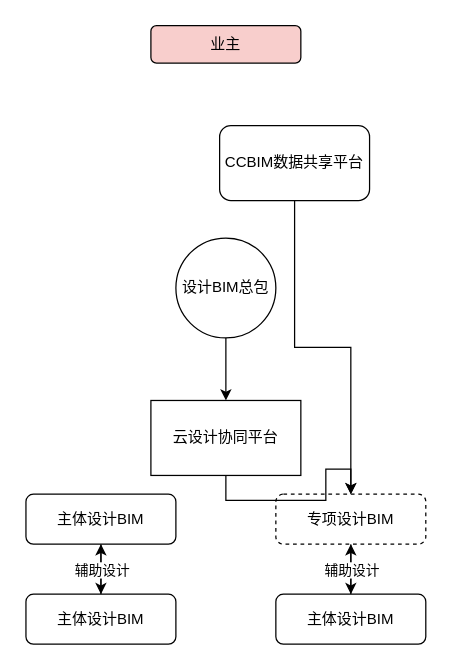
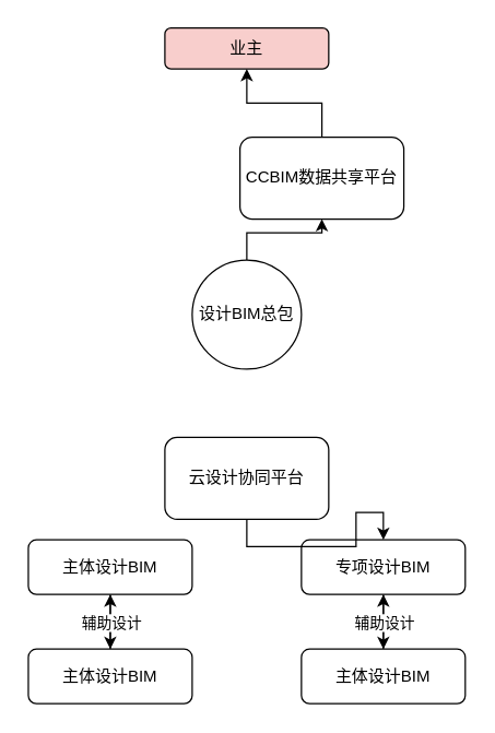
- <mxCell id="17" style="edgeStyle=orthogonalEdgeStyle;rounded=0;orthogonalLoop=1;jettySize=auto;html=1;" edge="1" parent="1" source="18" target="7"><mxGeometry relative="1" as="geometry" /></mxCell>
+ <mxCell id="17" style="edgeStyle=orthogonalEdgeStyle;rounded=0;orthogonalLoop=1;jettySize=auto;html=1;" edge="1" parent="1" source="18" target="8"><mxGeometry relative="1" as="geometry" /></mxCell>
- <mxCell id="2" style="edgeStyle=orthogonalEdgeStyle;rounded=0;orthogonalLoop=1;jettySize=auto;html=1;" edge="1" parent="1" source="3" target="16"><mxGeometry relative="1" as="geometry" /></mxCell>
+ <mxCell id="2" style="edgeStyle=orthogonalEdgeStyle;rounded=0;orthogonalLoop=1;jettySize=auto;html=1;" edge="1" parent="1" source="3" target="18"><mxGeometry relative="1" as="geometry" /></mxCell>
- <mxCell id="16" value="云设计协同平台" style="whiteSpace=wrap;html=1;rounded=0;" vertex="1" parent="1"><mxGeometry x="120" y="320" width="120" height="60" as="geometry" /></mxCell>
+ <mxCell id="16" value="云设计协同平台" style="rounded=1;whiteSpace=wrap;html=1;" vertex="1" parent="1"><mxGeometry x="120" y="320" width="120" height="60" as="geometry" /></mxCell>
- <mxCell id="7" value="专项设计BIM" style="rounded=1;whiteSpace=wrap;html=1;dashed=1;" parent="1" vertex="1"><mxGeometry x="220" y="395" width="120" height="40" as="geometry" /></mxCell>
+ <mxCell id="7" value="专项设计BIM" style="rounded=1;whiteSpace=wrap;html=1;" parent="1" vertex="1"><mxGeometry x="220" y="395" width="120" height="40" as="geometry" /></mxCell>
